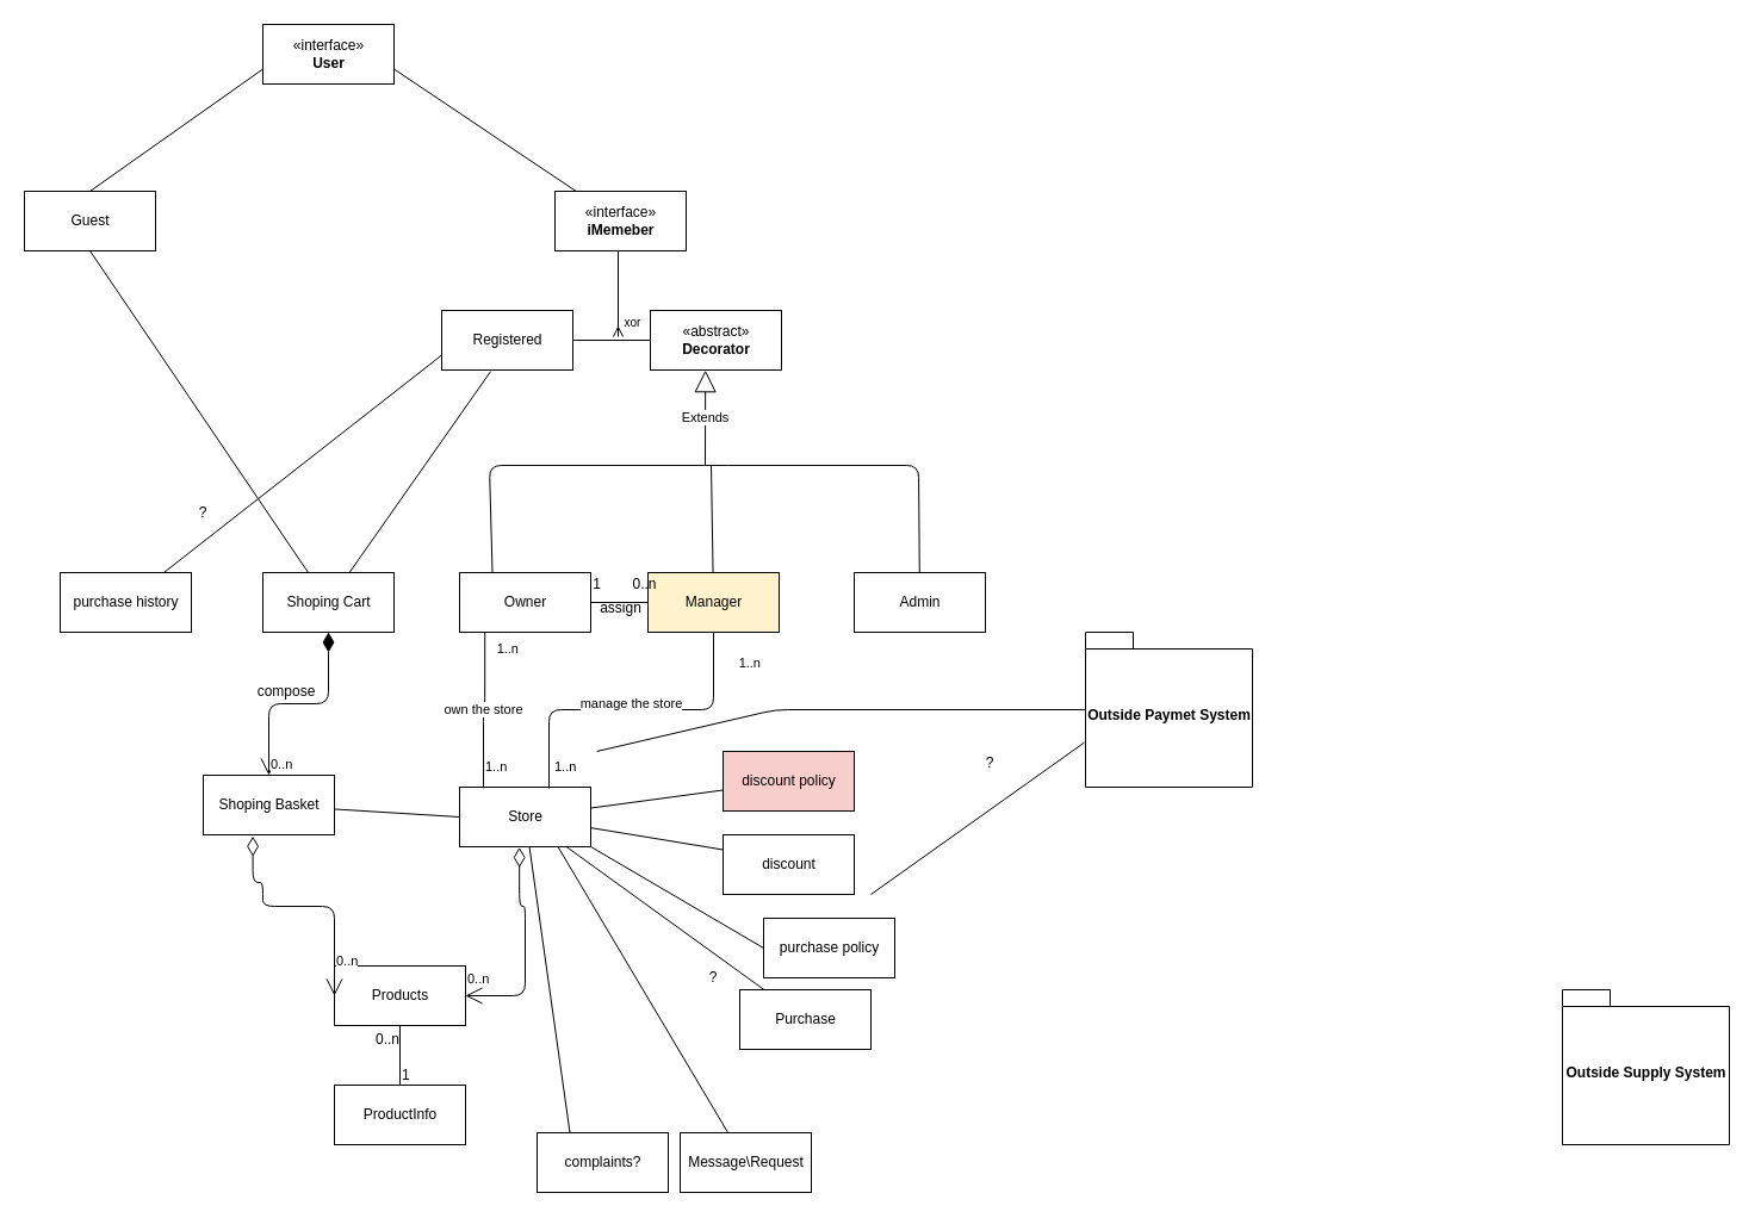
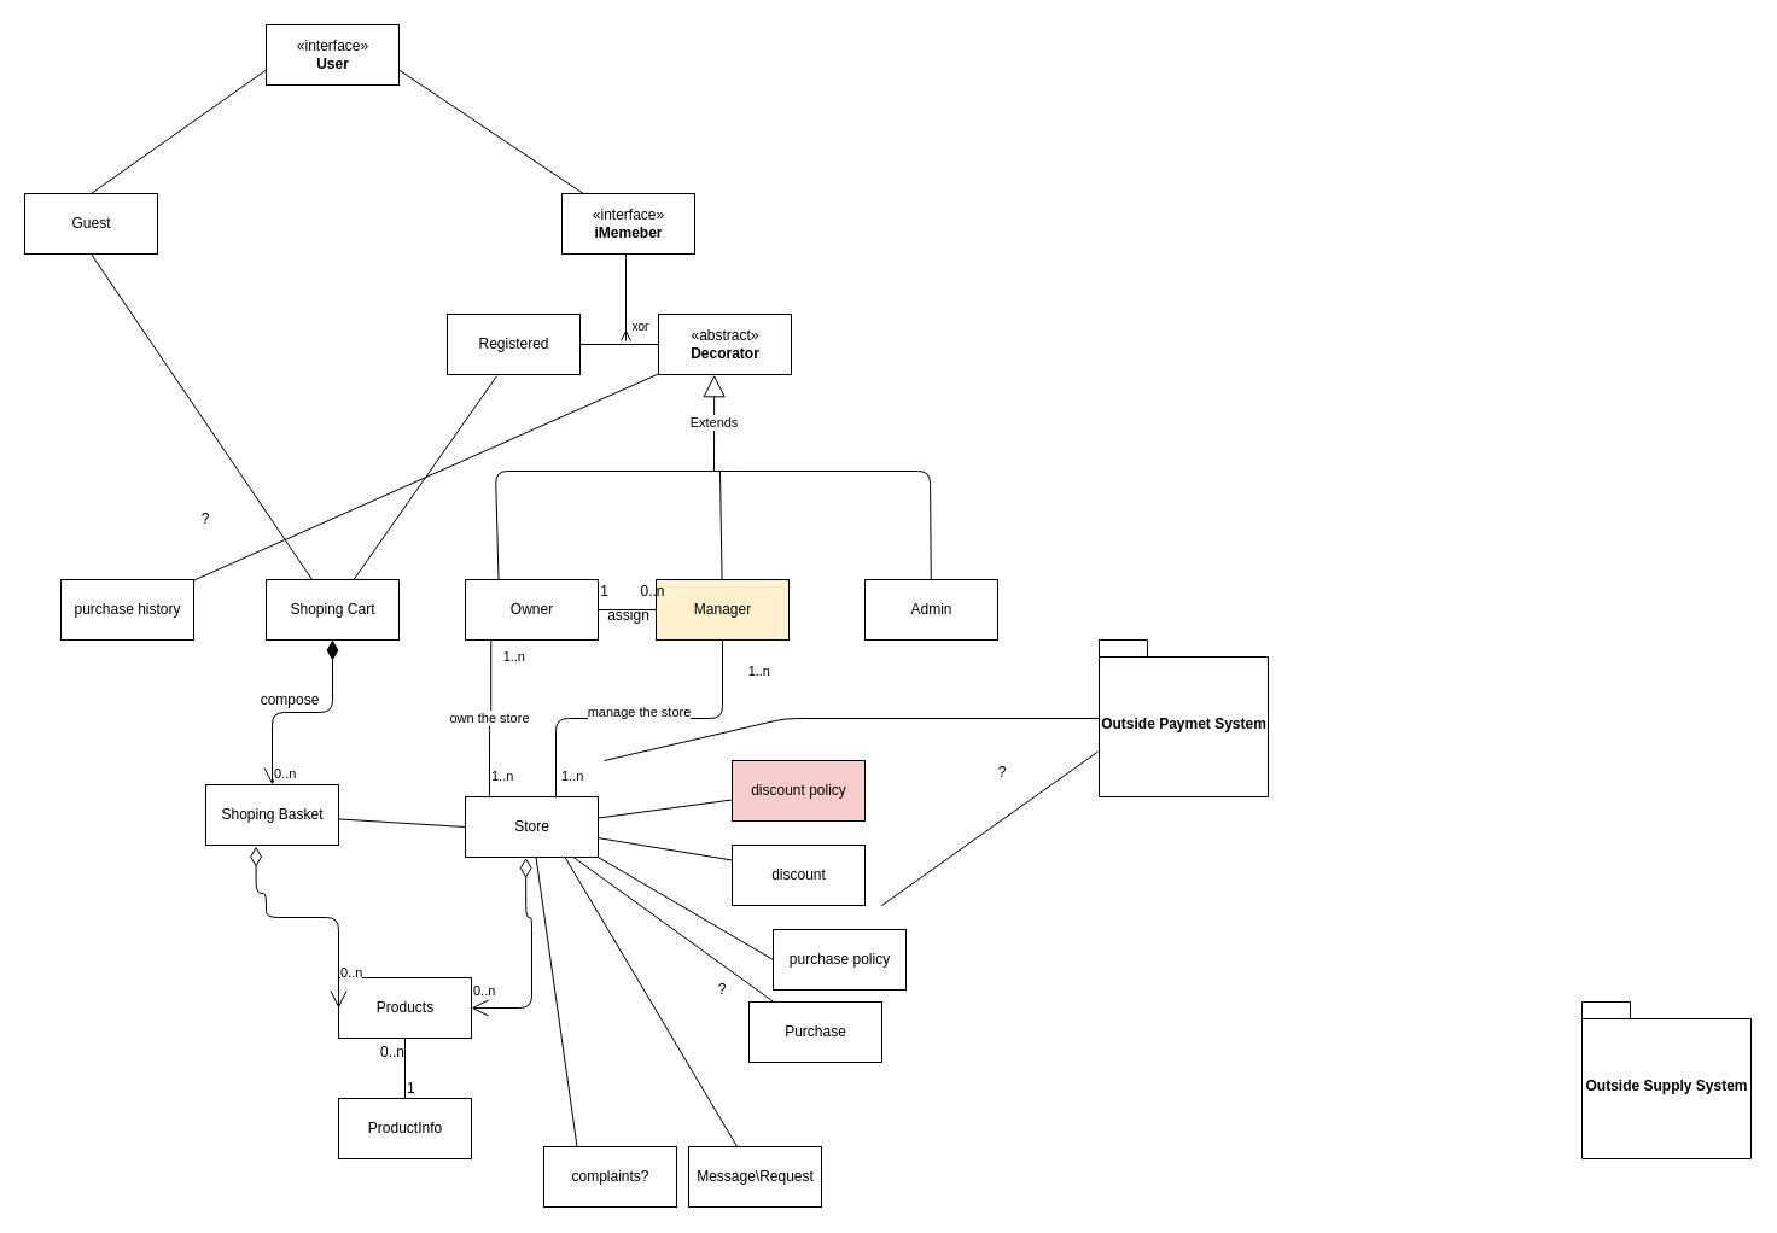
- <mxCell id="62" value="" style="endArrow=none;html=1;entryX=0;entryY=0.75;entryDx=0;entryDy=0;" edge="1" parent="1" source="34" target="19"><mxGeometry width="50" height="50" relative="1" as="geometry"><mxPoint x="130" y="460" as="sourcePoint" /><mxPoint x="180" y="410" as="targetPoint" /></mxGeometry></mxCell>
+ <mxCell id="62" value="" style="endArrow=none;html=1;" edge="1" parent="1" source="34" target="21"><mxGeometry width="50" height="50" relative="1" as="geometry"><mxPoint x="130" y="460" as="sourcePoint" /><mxPoint x="180" y="410" as="targetPoint" /></mxGeometry></mxCell>
